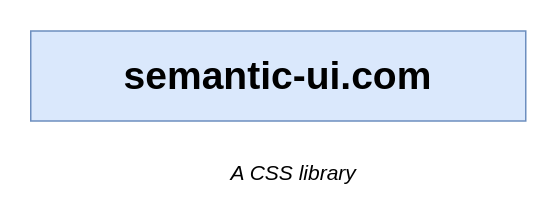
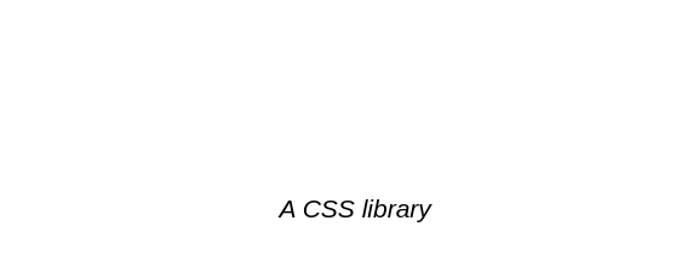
- <mxCell id="2" value="semantic-ui.com" style="rounded=0;whiteSpace=wrap;html=1;fontSize=26;align=center;fillColor=#dae8fc;strokeColor=#6c8ebf;fontStyle=1" vertex="1" parent="1"><mxGeometry x="20" y="20" width="330" height="60" as="geometry" /></mxCell>
